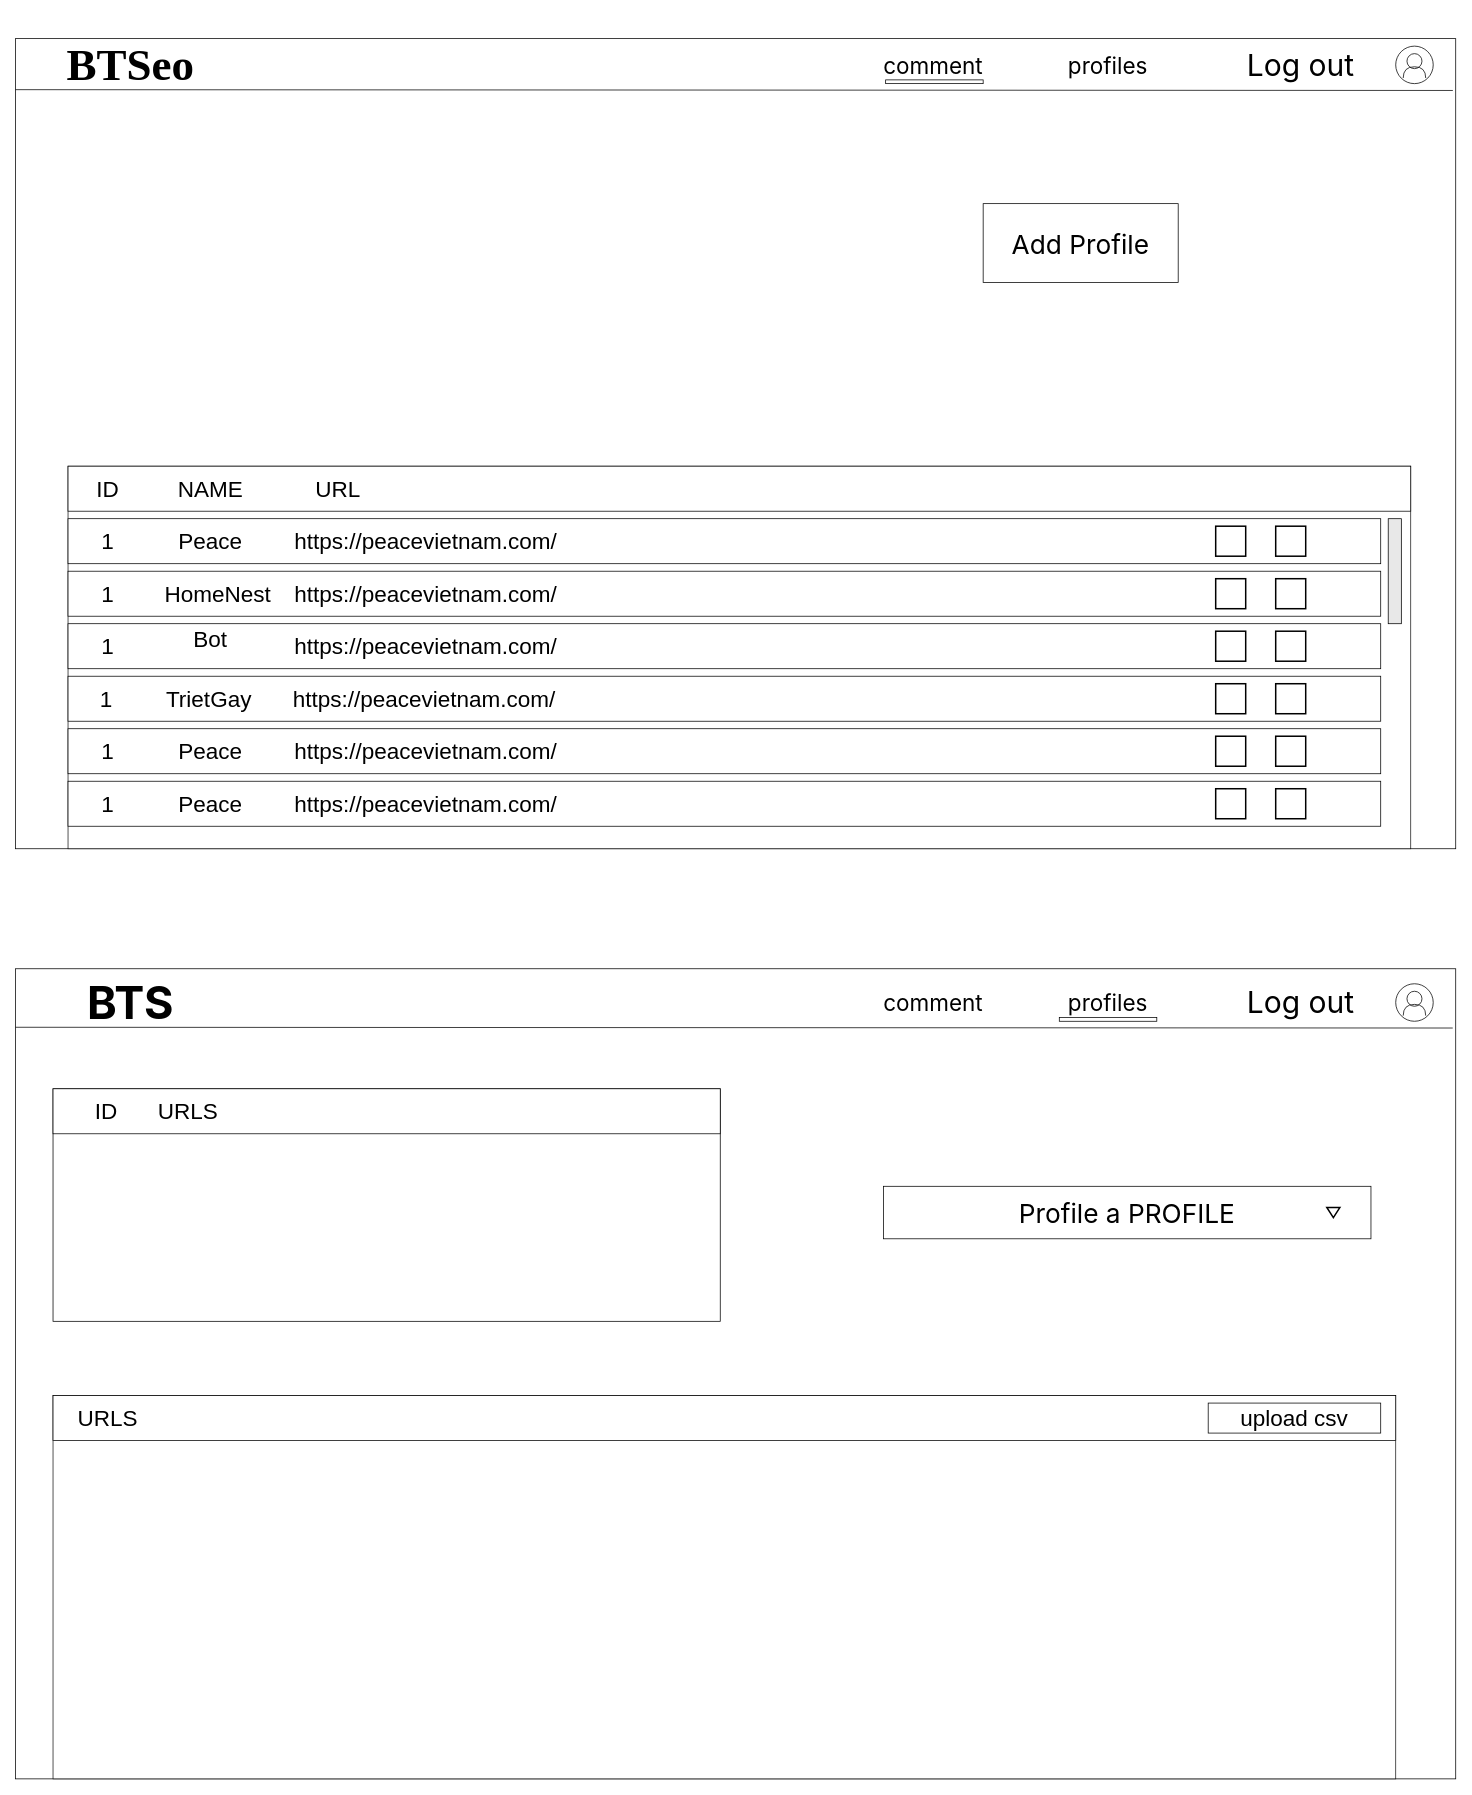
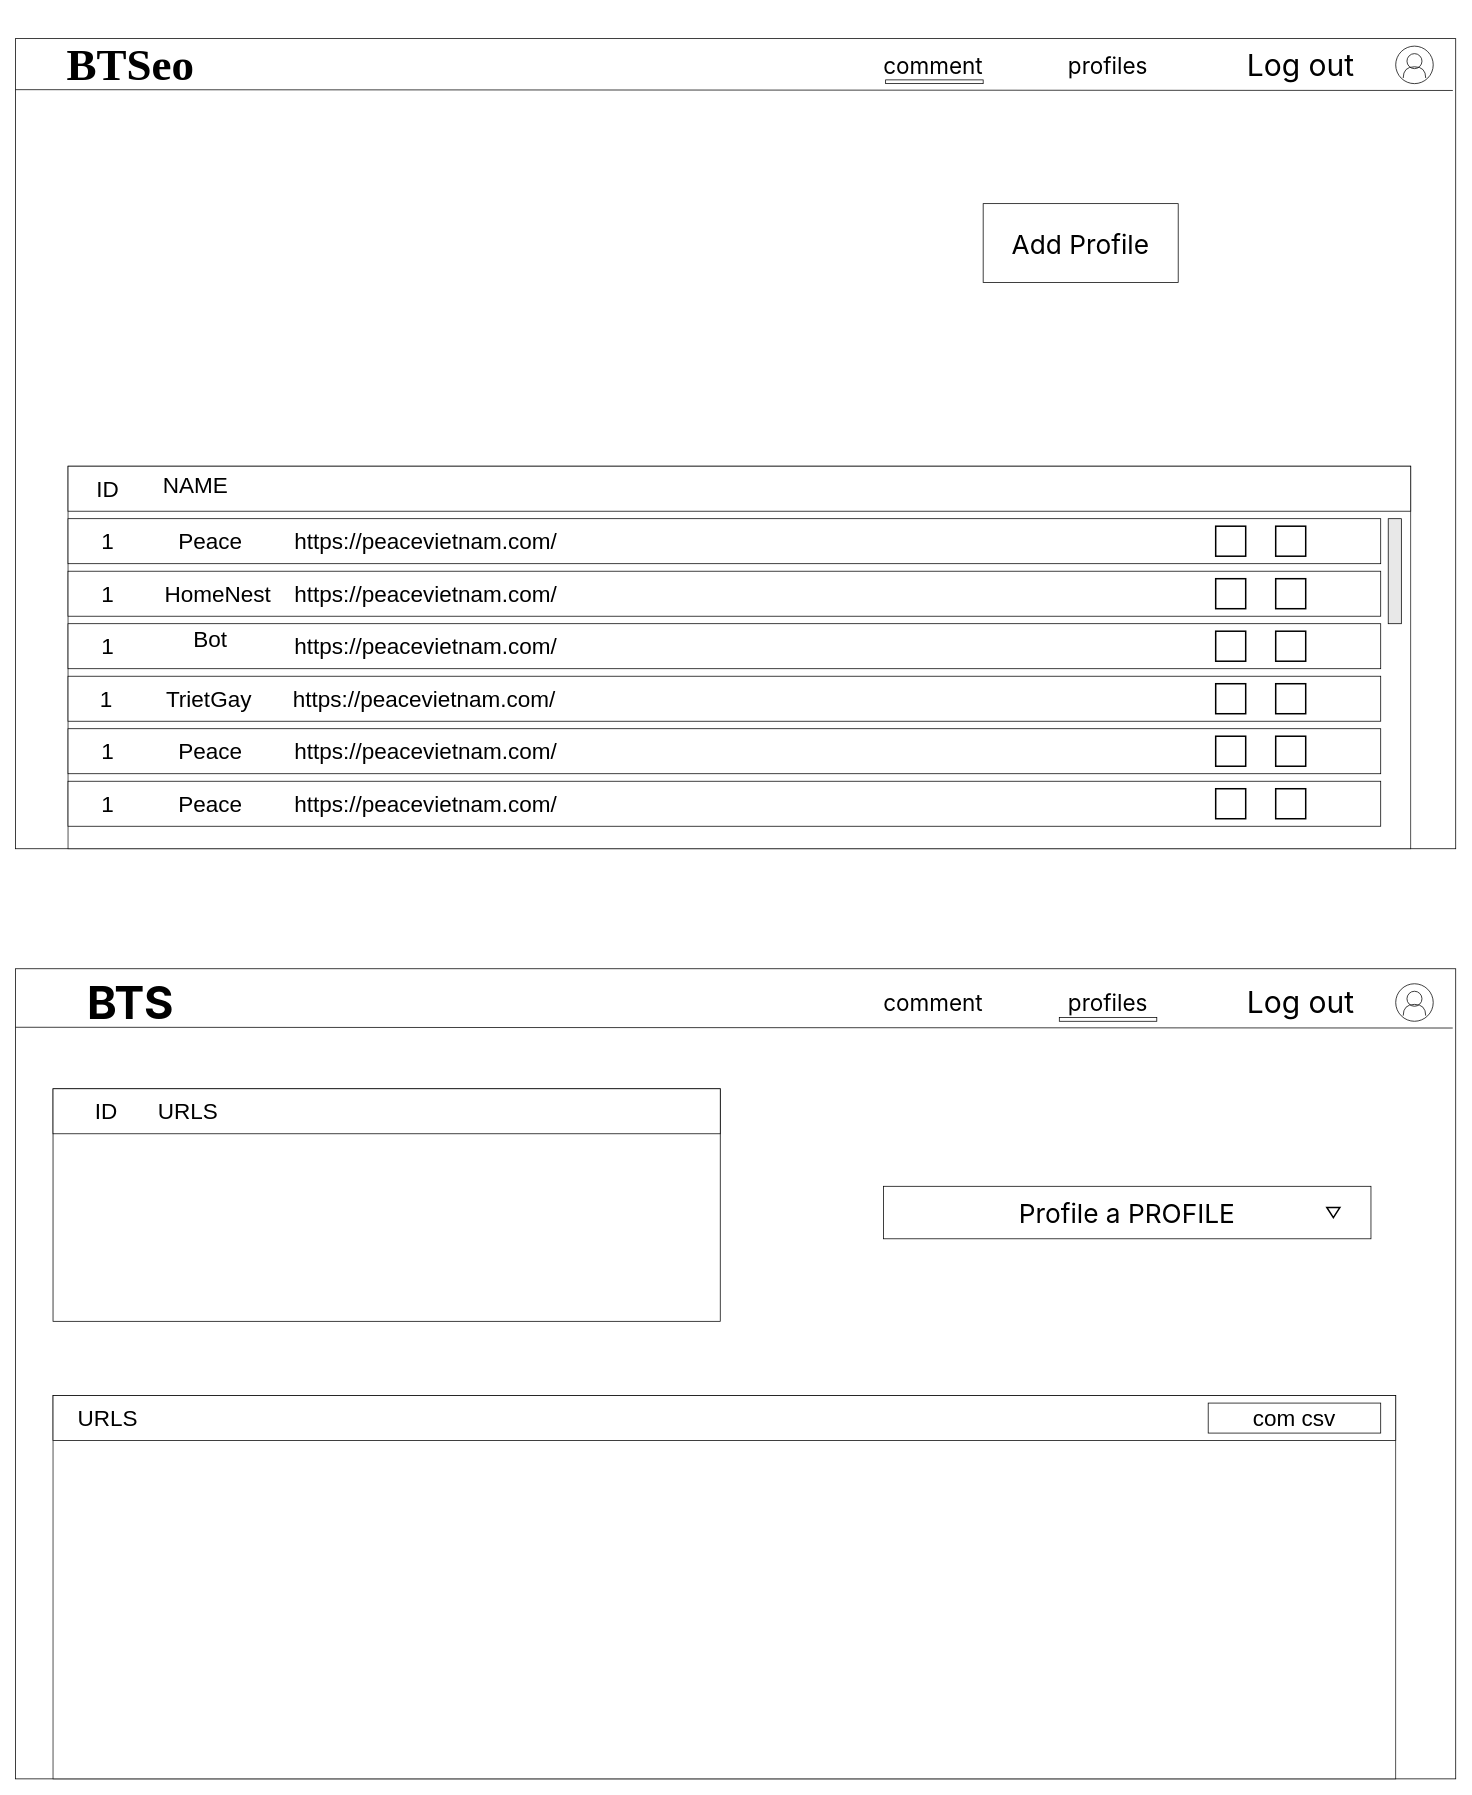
- <mxCell id="14" value="NAME" style="text;html=1;align=center;verticalAlign=middle;whiteSpace=wrap;rounded=0;fontSize=30;" parent="1" vertex="1"><mxGeometry x="220" y="605" width="120" height="30" as="geometry" /></mxCell>
+ <mxCell id="14" value="NAME" style="text;html=1;align=center;verticalAlign=middle;whiteSpace=wrap;rounded=0;fontSize=30;" parent="1" vertex="1"><mxGeometry x="200" y="600" width="120" height="30" as="geometry" /></mxCell>
- <mxCell id="15" value="URL" style="text;html=1;align=center;verticalAlign=middle;whiteSpace=wrap;rounded=0;fontSize=30;" parent="1" vertex="1"><mxGeometry x="390" y="605" width="120" height="30" as="geometry" /></mxCell>
- <mxCell id="72" value="upload csv" style="rounded=0;whiteSpace=wrap;html=1;fontSize=30;" parent="1" vertex="1"><mxGeometry x="1610" y="1839" width="230" height="40" as="geometry" /></mxCell>
+ <mxCell id="72" value="com csv" style="rounded=0;whiteSpace=wrap;html=1;fontSize=30;" parent="1" vertex="1"><mxGeometry x="1610" y="1839" width="230" height="40" as="geometry" /></mxCell>
